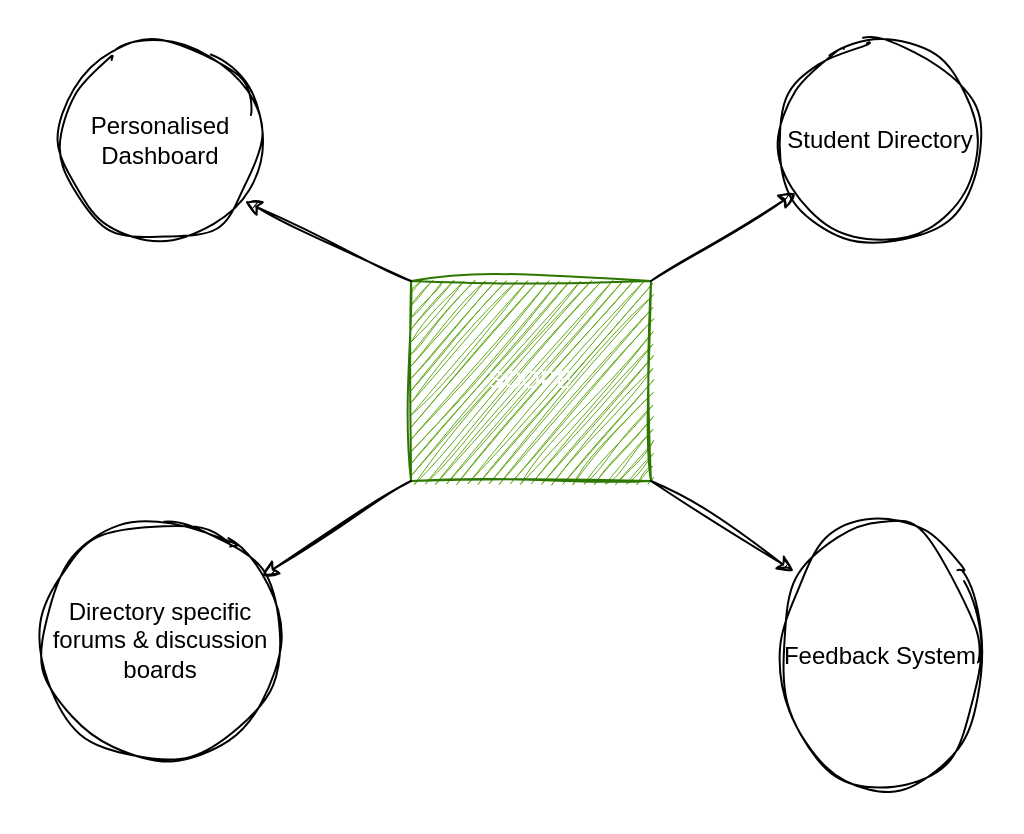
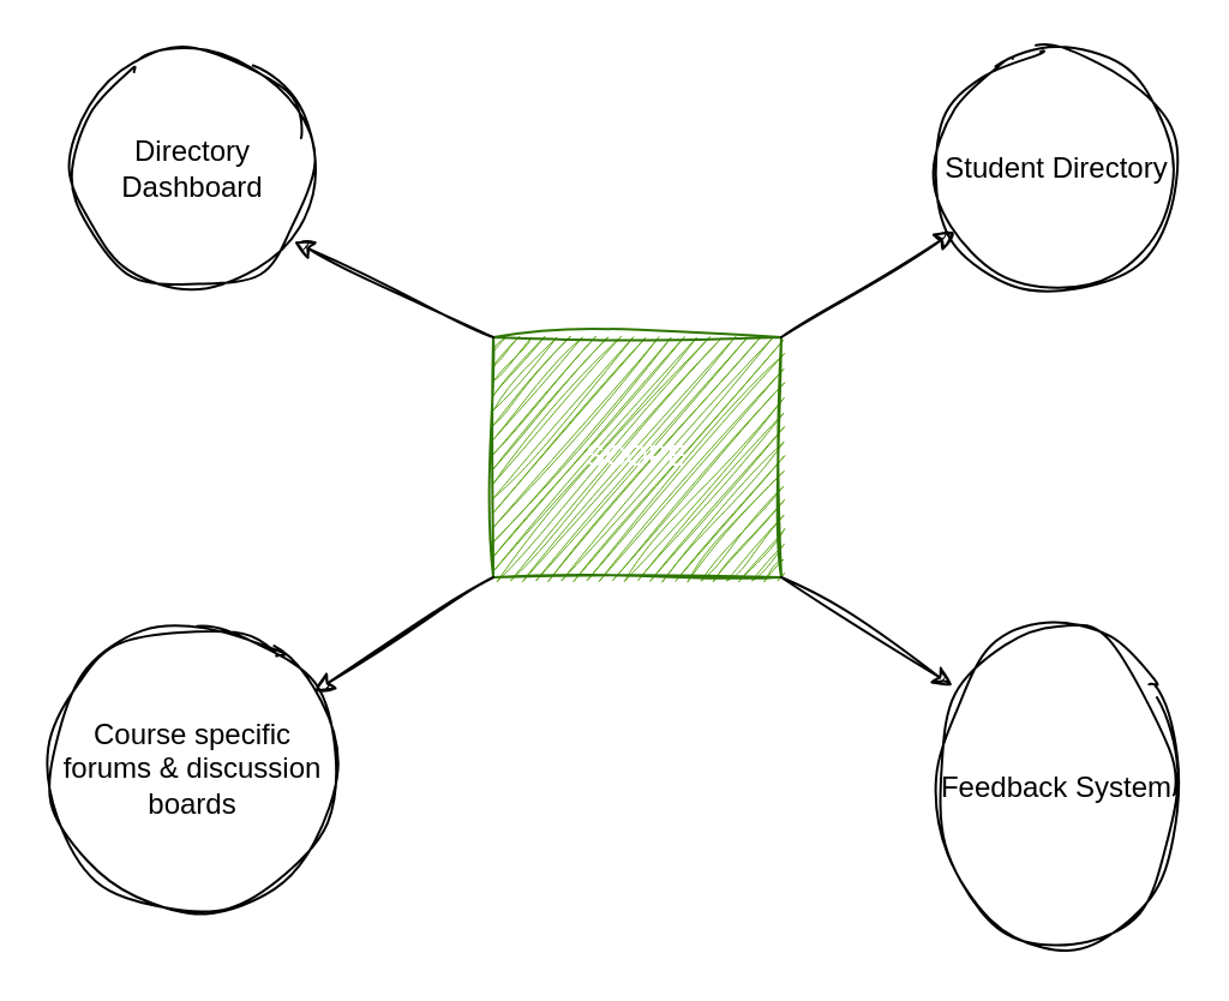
- <mxCell id="3" value="Personalised Dashboard" style="ellipse;whiteSpace=wrap;html=1;aspect=fixed;sketch=1;curveFitting=1;jiggle=2;" vertex="1" parent="1"><mxGeometry x="30" y="20" width="100" height="100" as="geometry" /></mxCell>
+ <mxCell id="3" value="Directory Dashboard" style="ellipse;whiteSpace=wrap;html=1;aspect=fixed;sketch=1;curveFitting=1;jiggle=2;" vertex="1" parent="1"><mxGeometry x="30" y="20" width="100" height="100" as="geometry" /></mxCell>
- <mxCell id="4" value="Directory specific forums &amp;amp; discussion boards" style="ellipse;whiteSpace=wrap;html=1;aspect=fixed;sketch=1;curveFitting=1;jiggle=2;" vertex="1" parent="1"><mxGeometry x="20" y="260" width="120" height="120" as="geometry" /></mxCell>
+ <mxCell id="4" value="Course specific forums &amp;amp; discussion boards" style="ellipse;whiteSpace=wrap;html=1;aspect=fixed;sketch=1;curveFitting=1;jiggle=2;" vertex="1" parent="1"><mxGeometry x="20" y="260" width="120" height="120" as="geometry" /></mxCell>
